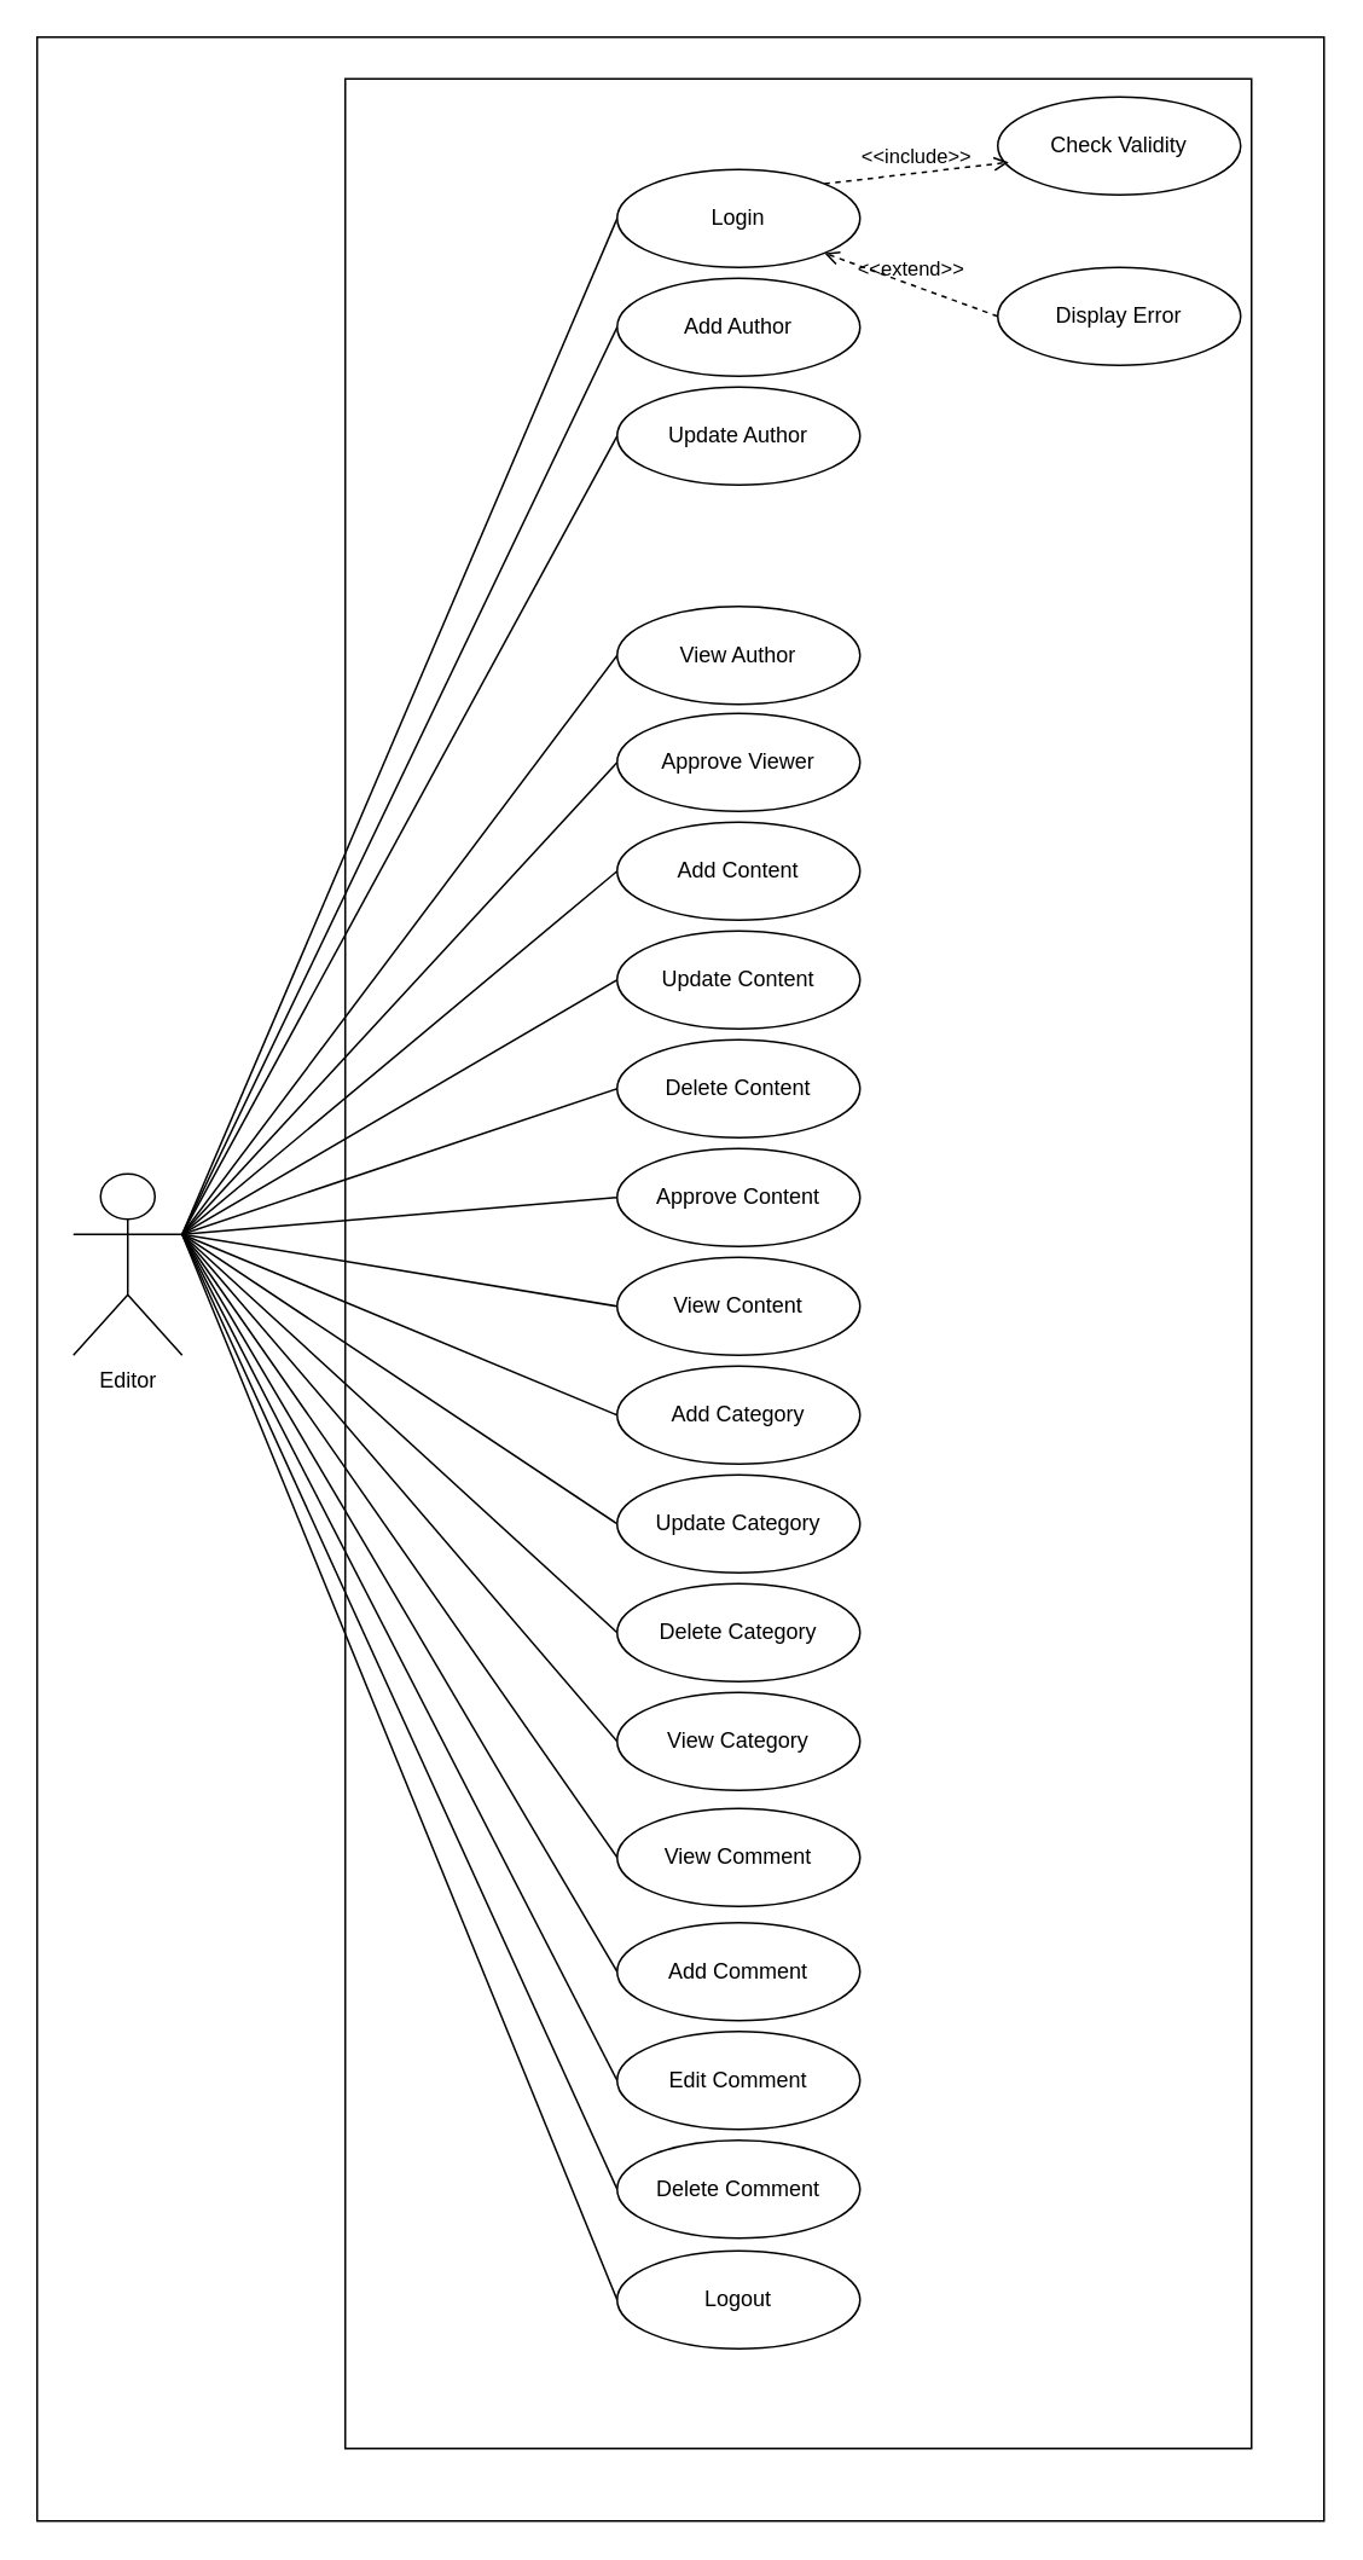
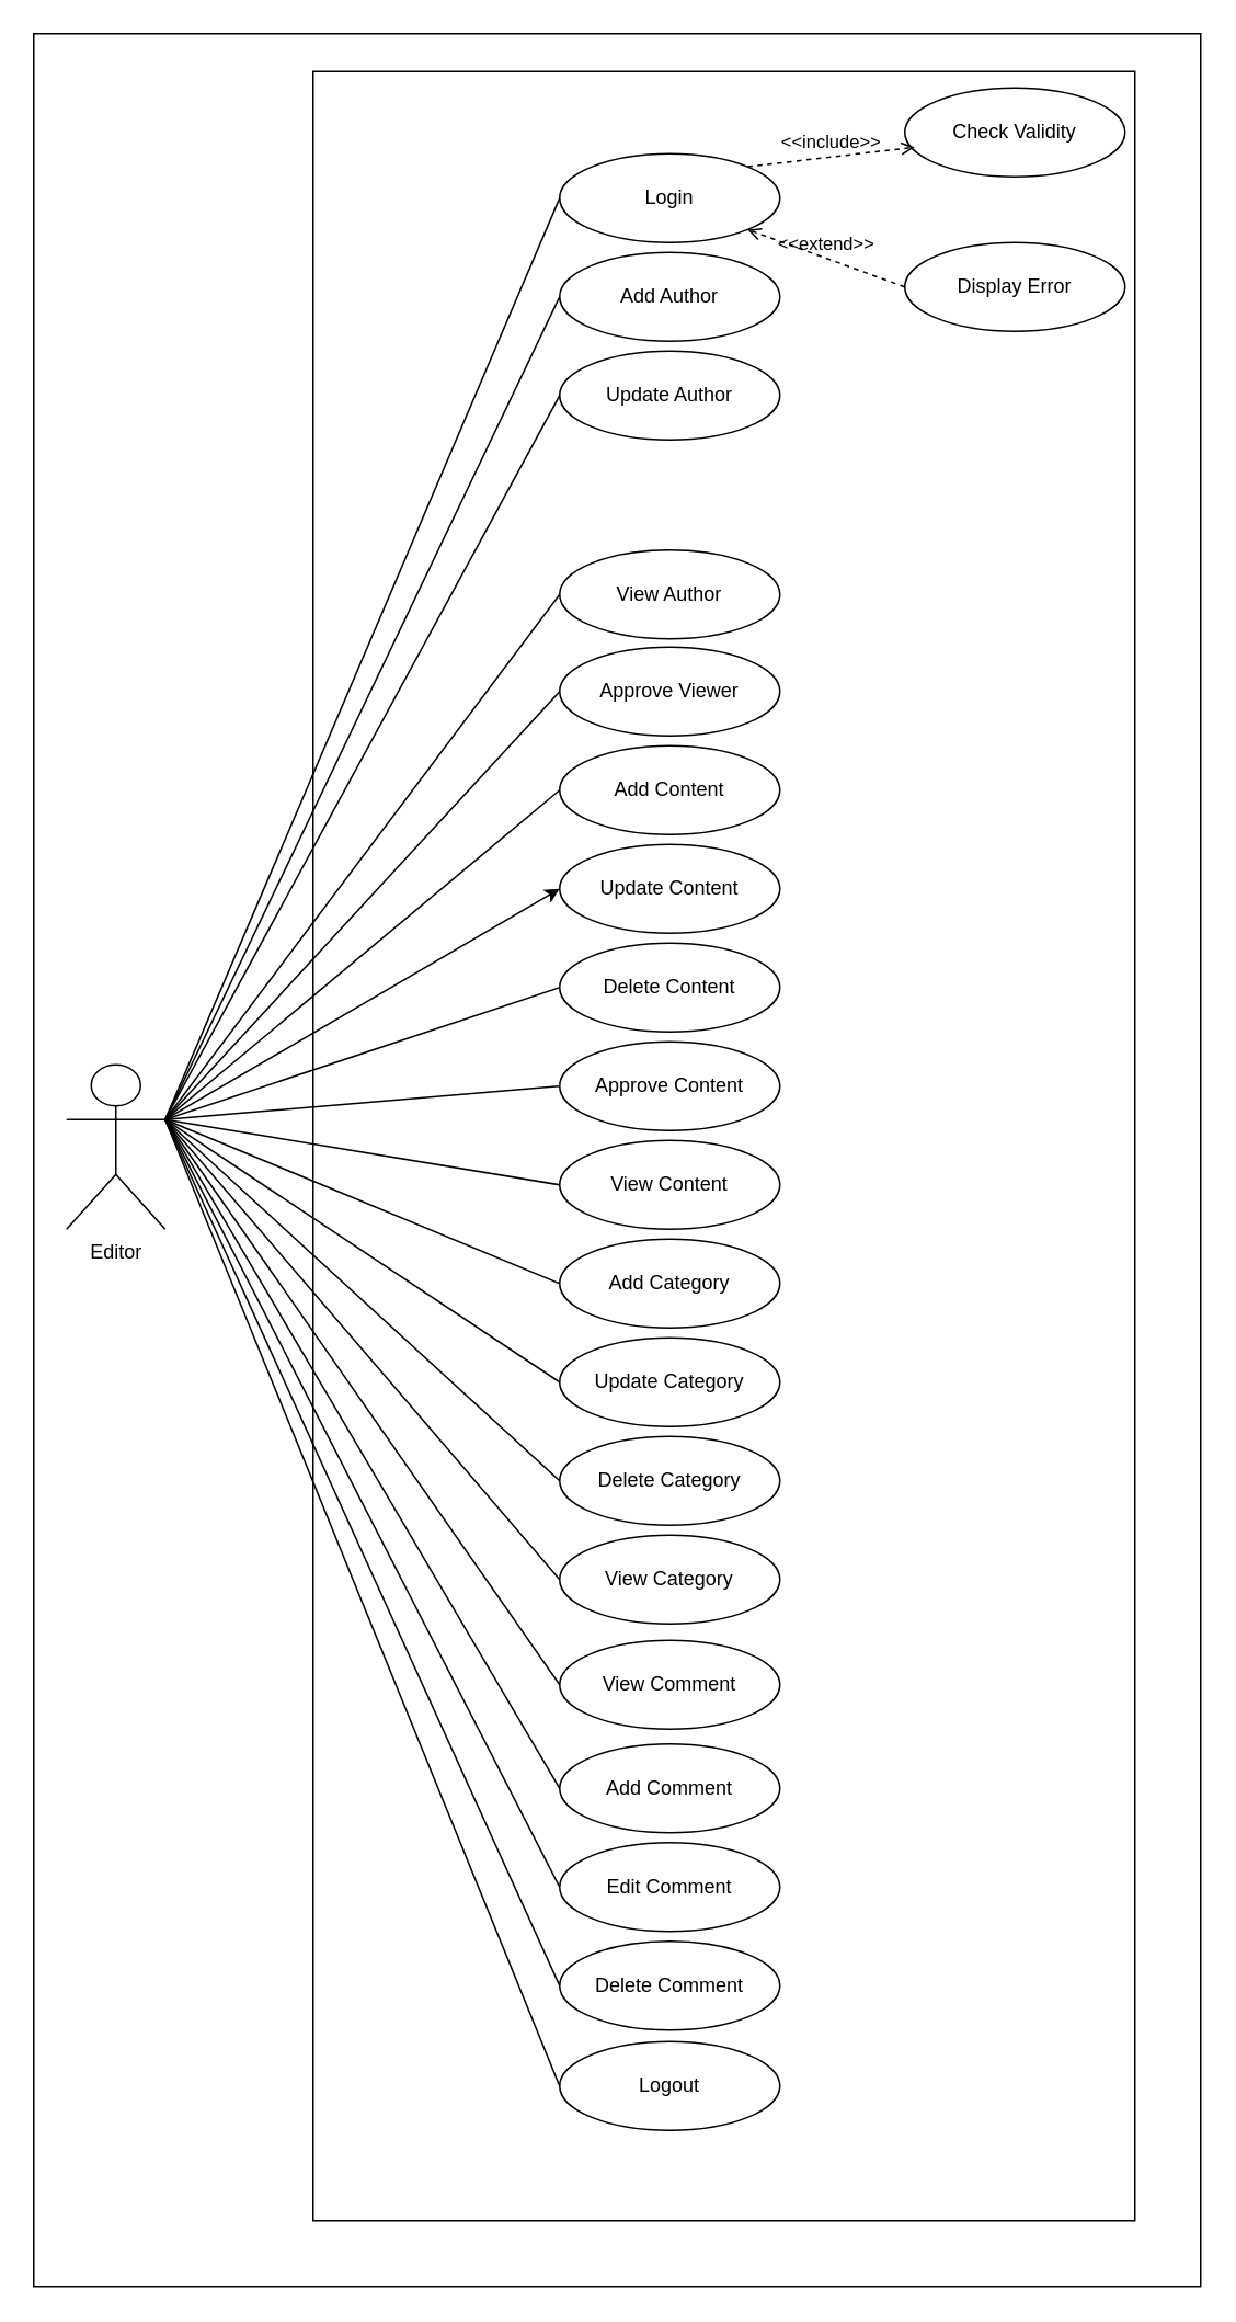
- <mxCell id="31" value="" style="endArrow=none;html=1;rounded=0;entryX=0;entryY=0.5;entryDx=0;entryDy=0;exitX=1;exitY=0.333;exitDx=0;exitDy=0;exitPerimeter=0;" parent="1" source="4" target="13" edge="1"><mxGeometry width="50" height="50" relative="1" as="geometry"><mxPoint x="160" y="363" as="sourcePoint" /><mxPoint x="360" y="438" as="targetPoint" /></mxGeometry></mxCell>
+ <mxCell id="31" value="" style="endArrow=classic;html=1;rounded=0;entryX=0;entryY=0.5;entryDx=0;entryDy=0;exitX=1;exitY=0.333;exitDx=0;exitDy=0;exitPerimeter=0;" parent="1" source="4" target="13" edge="1"><mxGeometry width="50" height="50" relative="1" as="geometry"><mxPoint x="160" y="363" as="sourcePoint" /><mxPoint x="360" y="438" as="targetPoint" /></mxGeometry></mxCell>
